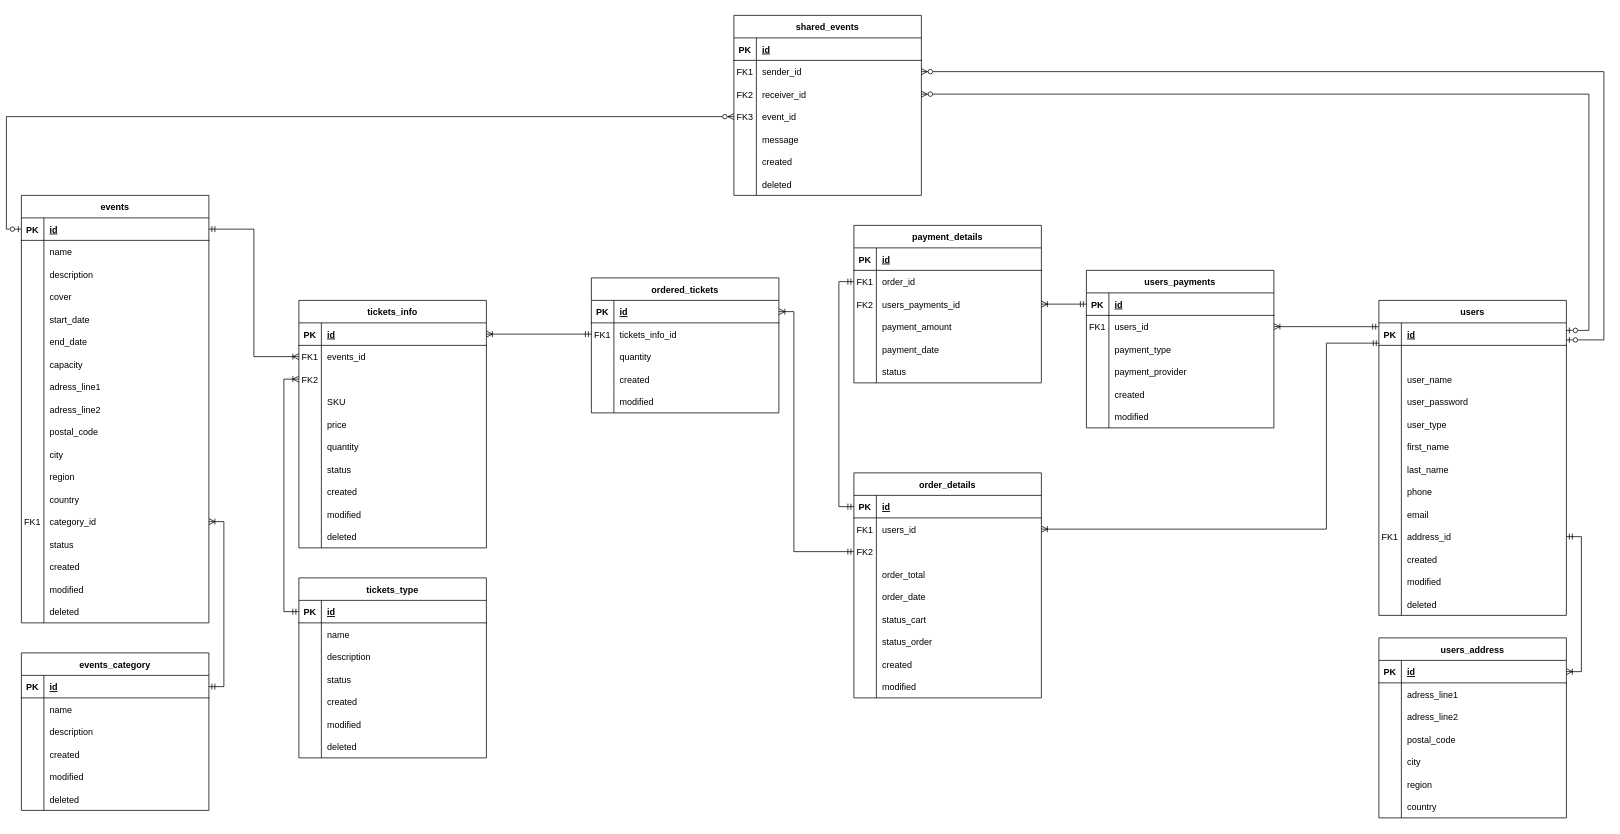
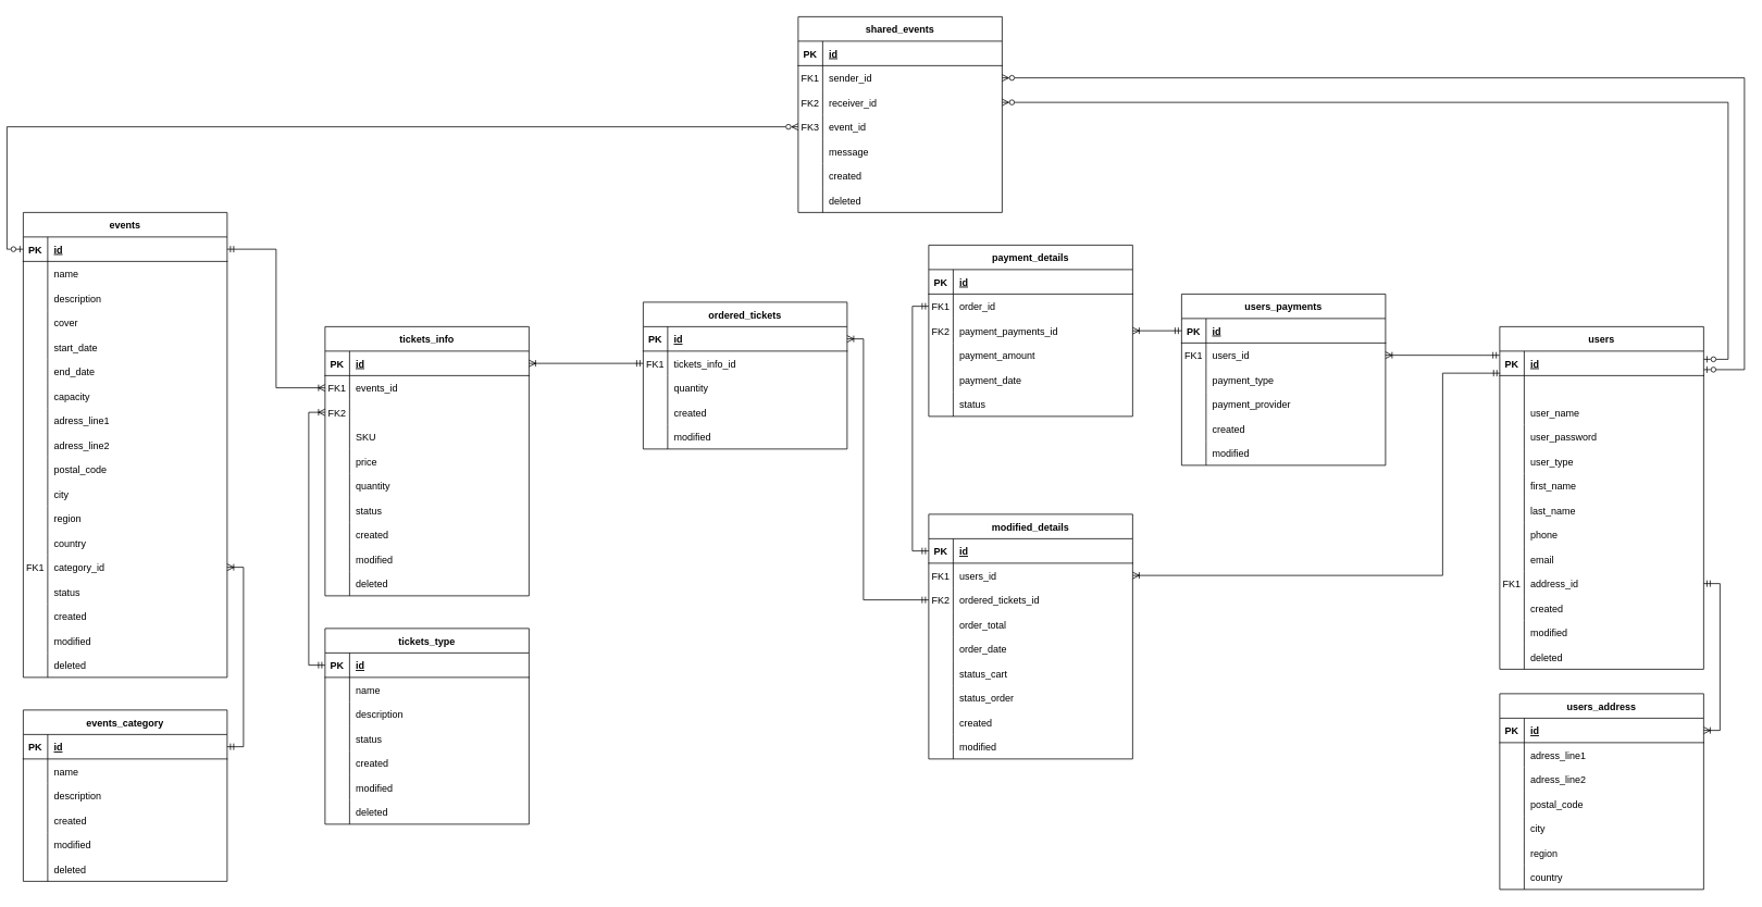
- <mxCell id="245" value="users_payments_id" style="shape=partialRectangle;overflow=hidden;connectable=0;fillColor=none;top=0;left=0;bottom=0;right=0;align=left;spacingLeft=6;" parent="243" vertex="1"><mxGeometry x="30" width="220" height="30" as="geometry"><mxRectangle width="220" height="30" as="alternateBounds" /></mxGeometry></mxCell>
+ <mxCell id="245" value="payment_payments_id" style="shape=partialRectangle;overflow=hidden;connectable=0;fillColor=none;top=0;left=0;bottom=0;right=0;align=left;spacingLeft=6;" parent="243" vertex="1"><mxGeometry x="30" width="220" height="30" as="geometry"><mxRectangle width="220" height="30" as="alternateBounds" /></mxGeometry></mxCell>
- <mxCell id="189" value="order_details" style="shape=table;startSize=30;container=1;collapsible=1;childLayout=tableLayout;fixedRows=1;rowLines=0;fontStyle=1;align=center;resizeLast=1;" parent="1" vertex="1"><mxGeometry x="1130" y="630" width="250" height="300" as="geometry" /></mxCell>
+ <mxCell id="189" value="modified_details" style="shape=table;startSize=30;container=1;collapsible=1;childLayout=tableLayout;fixedRows=1;rowLines=0;fontStyle=1;align=center;resizeLast=1;" parent="1" vertex="1"><mxGeometry x="1130" y="630" width="250" height="300" as="geometry" /></mxCell>
+ <mxCell id="198" value="ordered_tickets_id" style="shape=partialRectangle;overflow=hidden;connectable=0;fillColor=none;top=0;left=0;bottom=0;right=0;align=left;spacingLeft=6;" parent="196" vertex="1"><mxGeometry x="30" width="220" height="30" as="geometry"><mxRectangle width="220" height="30" as="alternateBounds" /></mxGeometry></mxCell>
